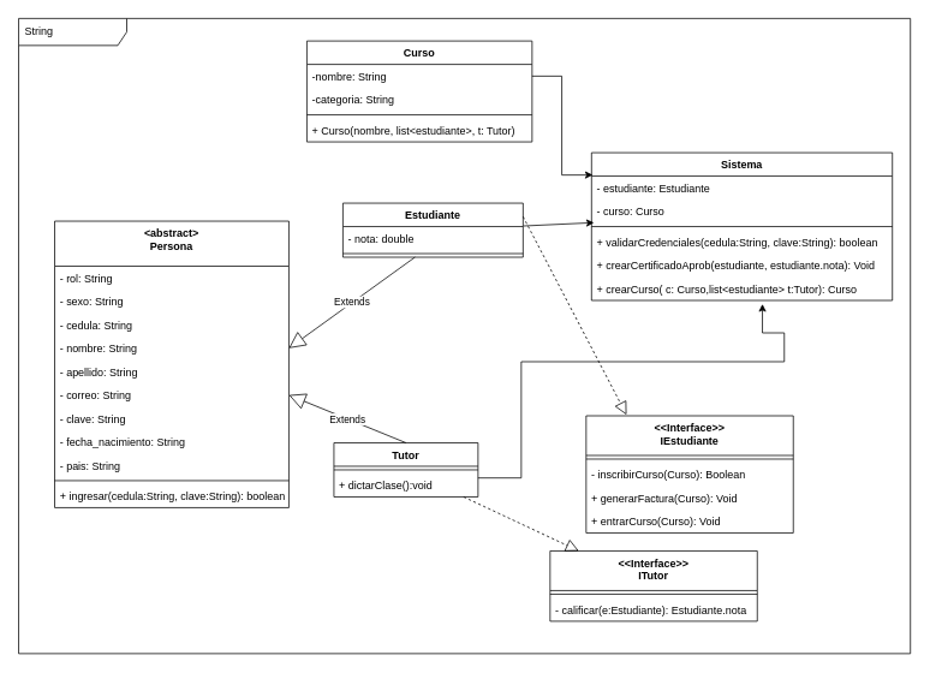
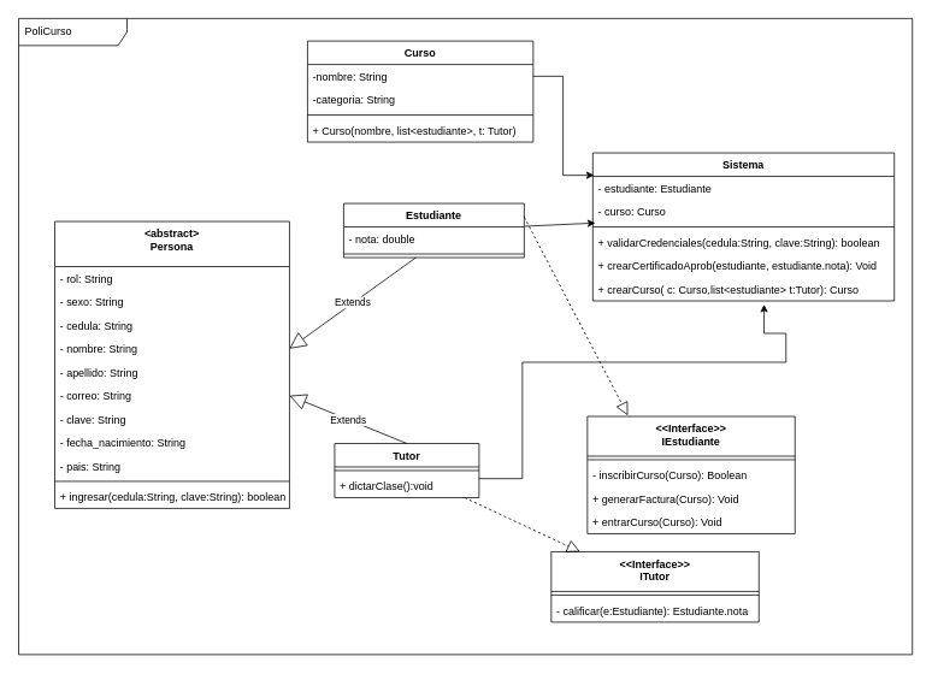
- <mxCell id="47" value="String" style="shape=umlFrame;whiteSpace=wrap;html=1;width=120;height=30;boundedLbl=1;verticalAlign=middle;align=left;spacingLeft=5;" vertex="1" parent="1"><mxGeometry x="20" y="20" width="990" height="705" as="geometry" /></mxCell>
+ <mxCell id="47" value="PoliCurso" style="shape=umlFrame;whiteSpace=wrap;html=1;width=120;height=30;boundedLbl=1;verticalAlign=middle;align=left;spacingLeft=5;" vertex="1" parent="1"><mxGeometry x="20" y="20" width="990" height="705" as="geometry" /></mxCell>
